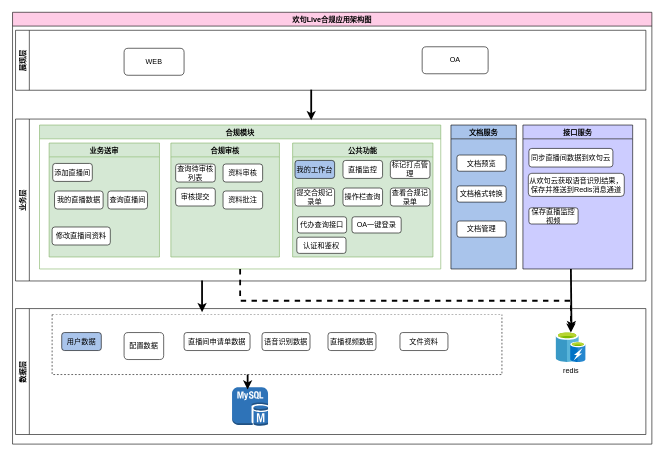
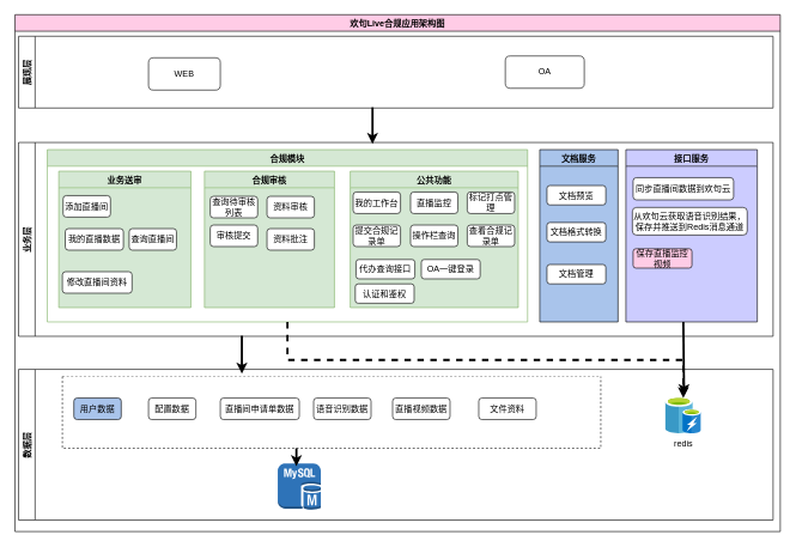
- <mxCell id="21" value="我的工作台" style="rounded=1;whiteSpace=wrap;html=1;fillColor=#a9c4eb;" vertex="1" parent="20"><mxGeometry x="4" y="29" width="66" height="30" as="geometry" /></mxCell>
+ <mxCell id="21" value="我的工作台" style="rounded=1;whiteSpace=wrap;html=1;" vertex="1" parent="20"><mxGeometry x="4" y="29" width="66" height="30" as="geometry" /></mxCell>
- <mxCell id="37" value="保存直播监控视频" style="rounded=1;whiteSpace=wrap;html=1;" vertex="1" parent="34"><mxGeometry x="10" y="138" width="82" height="27" as="geometry" /></mxCell>
+ <mxCell id="37" value="保存直播监控视频" style="rounded=1;whiteSpace=wrap;html=1;fillColor=#ffcce6;" vertex="1" parent="34"><mxGeometry x="10" y="138" width="82" height="27" as="geometry" /></mxCell>
- <mxCell id="43" value="配置数据" style="rounded=1;whiteSpace=wrap;html=1;" vertex="1" parent="38"><mxGeometry x="181" y="40" width="66" height="45" as="geometry" /></mxCell>
+ <mxCell id="43" value="配置数据" style="rounded=1;whiteSpace=wrap;html=1;" vertex="1" parent="38"><mxGeometry x="181" y="40" width="66" height="30" as="geometry" /></mxCell>
